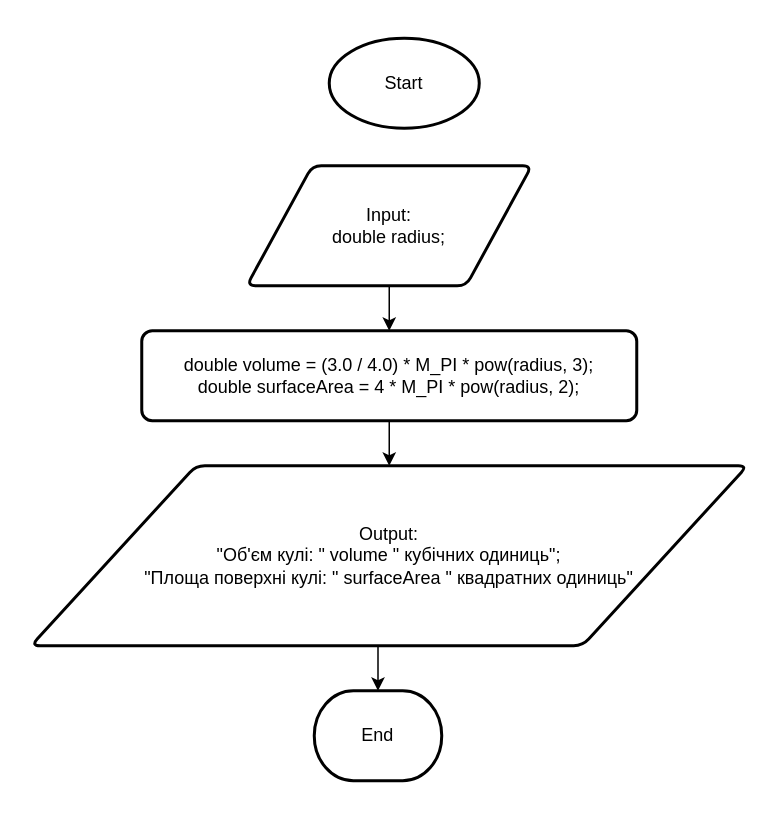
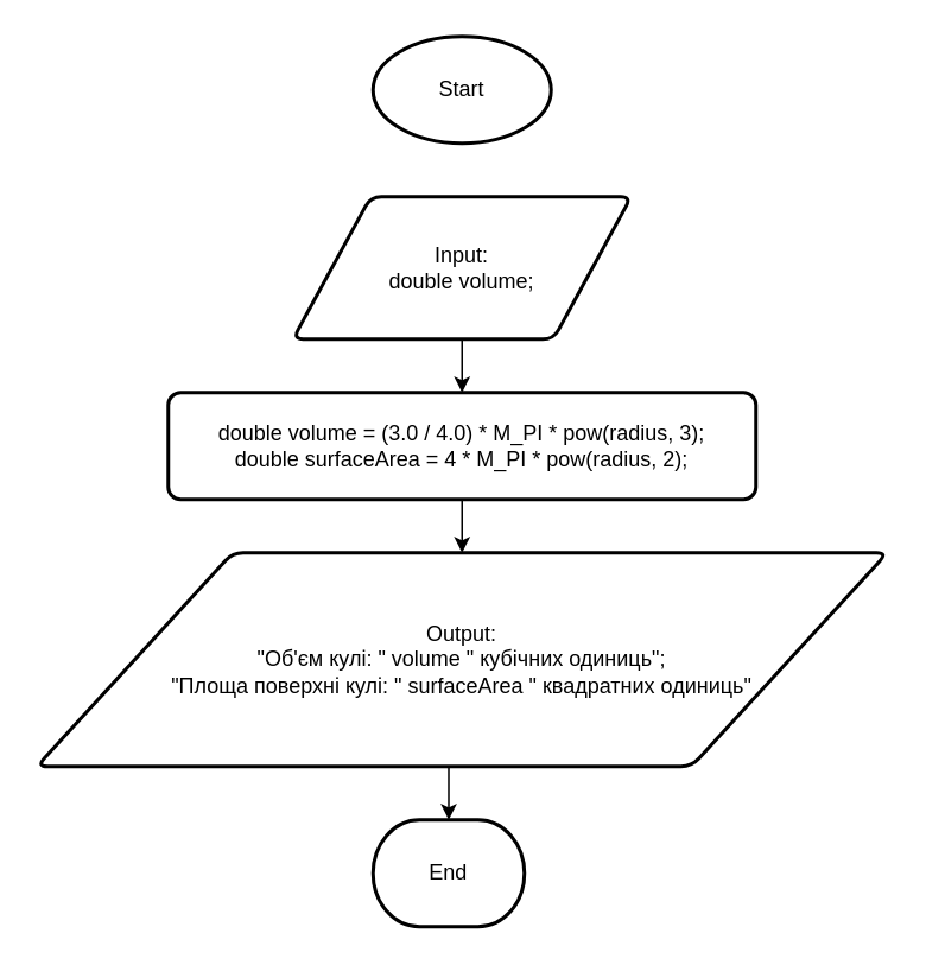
- <mxCell id="2" value="Start" style="strokeWidth=2;html=1;shape=mxgraph.flowchart.start_1;whiteSpace=wrap;" vertex="1" parent="1"><mxGeometry x="219" y="25" width="100" height="60" as="geometry" /></mxCell>
+ <mxCell id="2" value="Start" style="strokeWidth=2;html=1;shape=mxgraph.flowchart.start_1;whiteSpace=wrap;" vertex="1" parent="1"><mxGeometry x="209" y="20" width="100" height="60" as="geometry" /></mxCell>
- <mxCell id="4" value="Input:&lt;br&gt;&lt;div&gt;double radius;&lt;br&gt;&lt;/div&gt;" style="rounded=1;whiteSpace=wrap;html=1;absoluteArcSize=1;arcSize=12;strokeWidth=2;shape=parallelogram;perimeter=parallelogramPerimeter;size=0.23;" vertex="1" parent="1"><mxGeometry x="164" y="110" width="190" height="80" as="geometry" /></mxCell>
+ <mxCell id="4" value="Input:&lt;br&gt;&lt;div&gt;double volume;&lt;br&gt;&lt;/div&gt;" style="rounded=1;whiteSpace=wrap;html=1;absoluteArcSize=1;arcSize=12;strokeWidth=2;shape=parallelogram;perimeter=parallelogramPerimeter;size=0.23;" vertex="1" parent="1"><mxGeometry x="164" y="110" width="190" height="80" as="geometry" /></mxCell>
